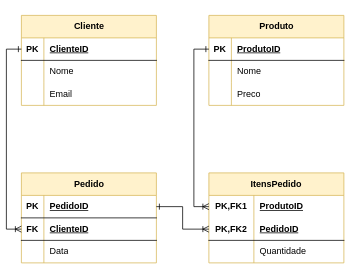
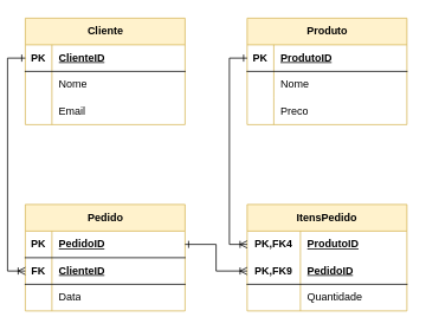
- <mxCell id="34" value="PK,FK1" style="shape=partialRectangle;connectable=0;fillColor=none;top=0;left=0;bottom=0;right=0;fontStyle=1;overflow=hidden;html=1;whiteSpace=wrap;" parent="33" vertex="1"><mxGeometry width="60" height="30" as="geometry"><mxRectangle width="60" height="30" as="alternateBounds" /></mxGeometry></mxCell>
+ <mxCell id="34" value="PK,FK4" style="shape=partialRectangle;connectable=0;fillColor=none;top=0;left=0;bottom=0;right=0;fontStyle=1;overflow=hidden;html=1;whiteSpace=wrap;" parent="33" vertex="1"><mxGeometry width="60" height="30" as="geometry"><mxRectangle width="60" height="30" as="alternateBounds" /></mxGeometry></mxCell>
- <mxCell id="37" value="PK,FK2" style="shape=partialRectangle;connectable=0;fillColor=none;top=0;left=0;bottom=0;right=0;fontStyle=1;overflow=hidden;html=1;whiteSpace=wrap;" parent="36" vertex="1"><mxGeometry width="60" height="30" as="geometry"><mxRectangle width="60" height="30" as="alternateBounds" /></mxGeometry></mxCell>
+ <mxCell id="37" value="PK,FK9" style="shape=partialRectangle;connectable=0;fillColor=none;top=0;left=0;bottom=0;right=0;fontStyle=1;overflow=hidden;html=1;whiteSpace=wrap;" parent="36" vertex="1"><mxGeometry width="60" height="30" as="geometry"><mxRectangle width="60" height="30" as="alternateBounds" /></mxGeometry></mxCell>
